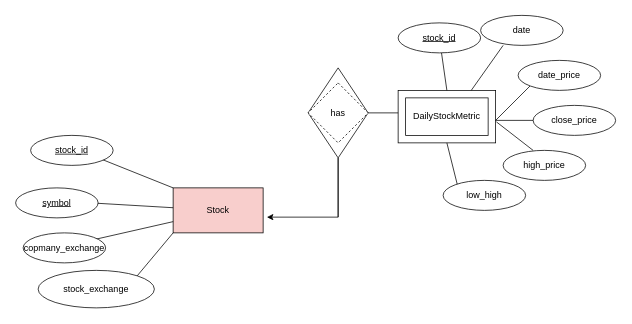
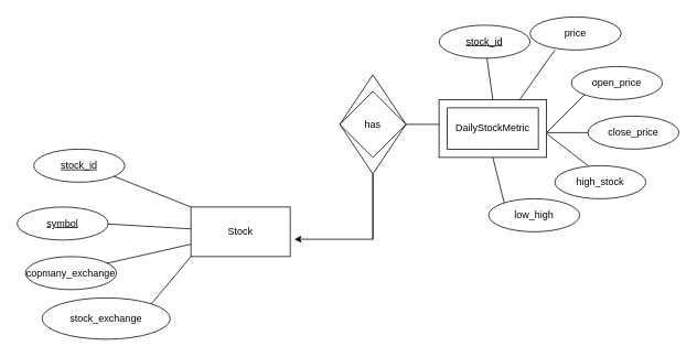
- <mxCell id="21" value="date" style="ellipse;whiteSpace=wrap;html=1;" parent="1" vertex="1"><mxGeometry x="640" y="20" width="110" height="40" as="geometry" /></mxCell>
+ <mxCell id="21" value="price" style="ellipse;whiteSpace=wrap;html=1;" parent="1" vertex="1"><mxGeometry x="640" y="20" width="110" height="40" as="geometry" /></mxCell>
- <mxCell id="22" value="date_price" style="ellipse;whiteSpace=wrap;html=1;" parent="1" vertex="1"><mxGeometry x="690" y="80" width="110" height="40" as="geometry" /></mxCell>
+ <mxCell id="22" value="open_price" style="ellipse;whiteSpace=wrap;html=1;" parent="1" vertex="1"><mxGeometry x="690" y="80" width="110" height="40" as="geometry" /></mxCell>
- <mxCell id="14" value="has" style="rhombus;whiteSpace=wrap;html=1;dashed=1;" parent="1" vertex="1"><mxGeometry x="410" y="110" width="80" height="80" as="geometry" /></mxCell>
+ <mxCell id="14" value="has" style="rhombus;whiteSpace=wrap;html=1;" parent="1" vertex="1"><mxGeometry x="410" y="110" width="80" height="80" as="geometry" /></mxCell>
- <mxCell id="24" value="high_price" style="ellipse;whiteSpace=wrap;html=1;" parent="1" vertex="1"><mxGeometry x="670" y="200" width="110" height="40" as="geometry" /></mxCell>
+ <mxCell id="24" value="high_stock" style="ellipse;whiteSpace=wrap;html=1;" parent="1" vertex="1"><mxGeometry x="670" y="200" width="110" height="40" as="geometry" /></mxCell>
- <mxCell id="2" value="Stock" style="rounded=0;whiteSpace=wrap;html=1;fillColor=#f8cecc;" parent="1" vertex="1"><mxGeometry x="230" y="250" width="120" height="60" as="geometry" /></mxCell>
+ <mxCell id="2" value="Stock" style="rounded=0;whiteSpace=wrap;html=1;" parent="1" vertex="1"><mxGeometry x="230" y="250" width="120" height="60" as="geometry" /></mxCell>
